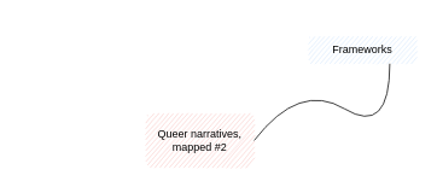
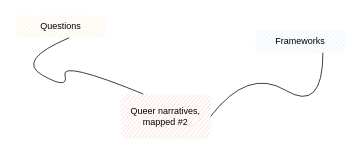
+ <mxCell id="3" value="&lt;div&gt;Questions&lt;/div&gt;" style="rounded=1;whiteSpace=wrap;html=1;fillColor=#ffe6cc;strokeColor=none;sketch=1;" vertex="1" parent="1"><mxGeometry x="20" y="20" width="120" height="30" as="geometry" /></mxCell>
+ <mxCell id="6" value="" style="curved=1;endArrow=none;html=1;entryX=0.592;entryY=1;entryDx=0;entryDy=0;endFill=0;entryPerimeter=0;exitX=0.25;exitY=0;exitDx=0;exitDy=0;" edge="1" parent="1" source="2" target="3"><mxGeometry width="50" height="50" relative="1" as="geometry"><mxPoint x="430" y="50" as="sourcePoint" /><mxPoint x="280" y="140" as="targetPoint" /><Array as="points"><mxPoint x="80" y="80" /><mxPoint x="91" y="120" /><mxPoint x="20" y="80" /></Array></mxGeometry></mxCell>
